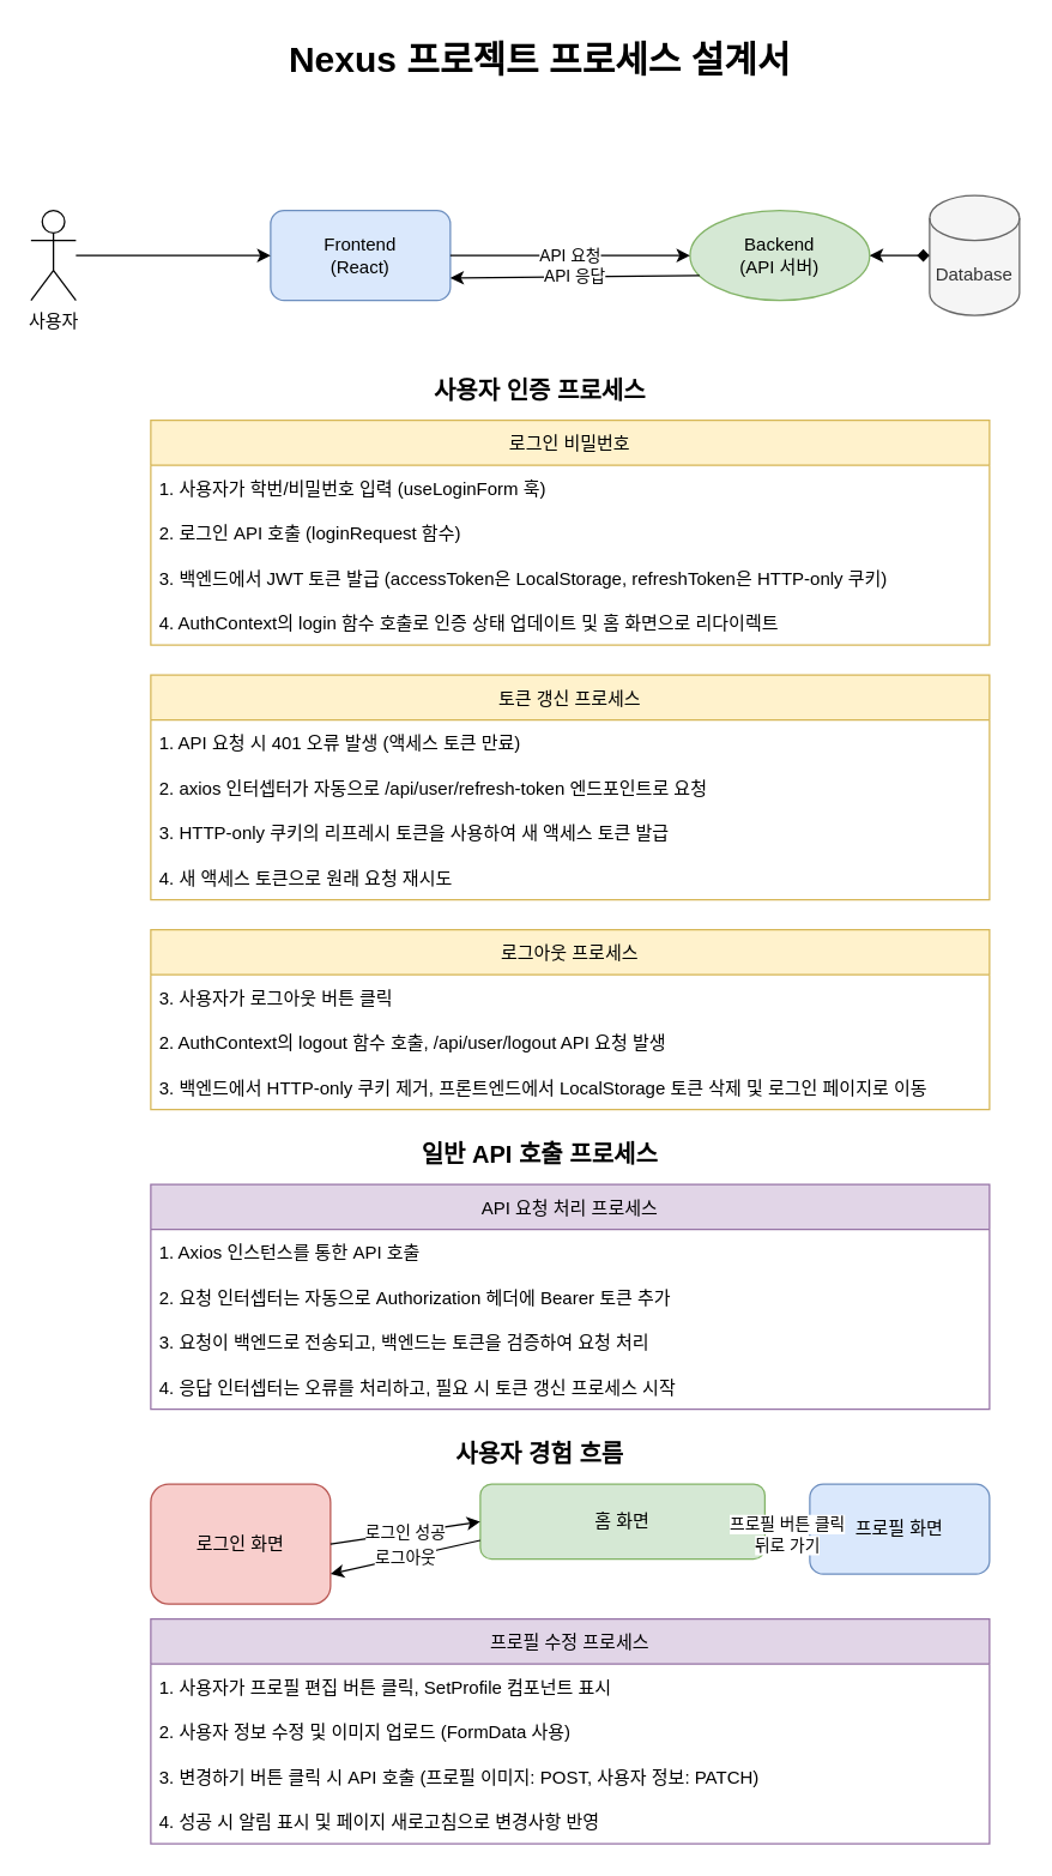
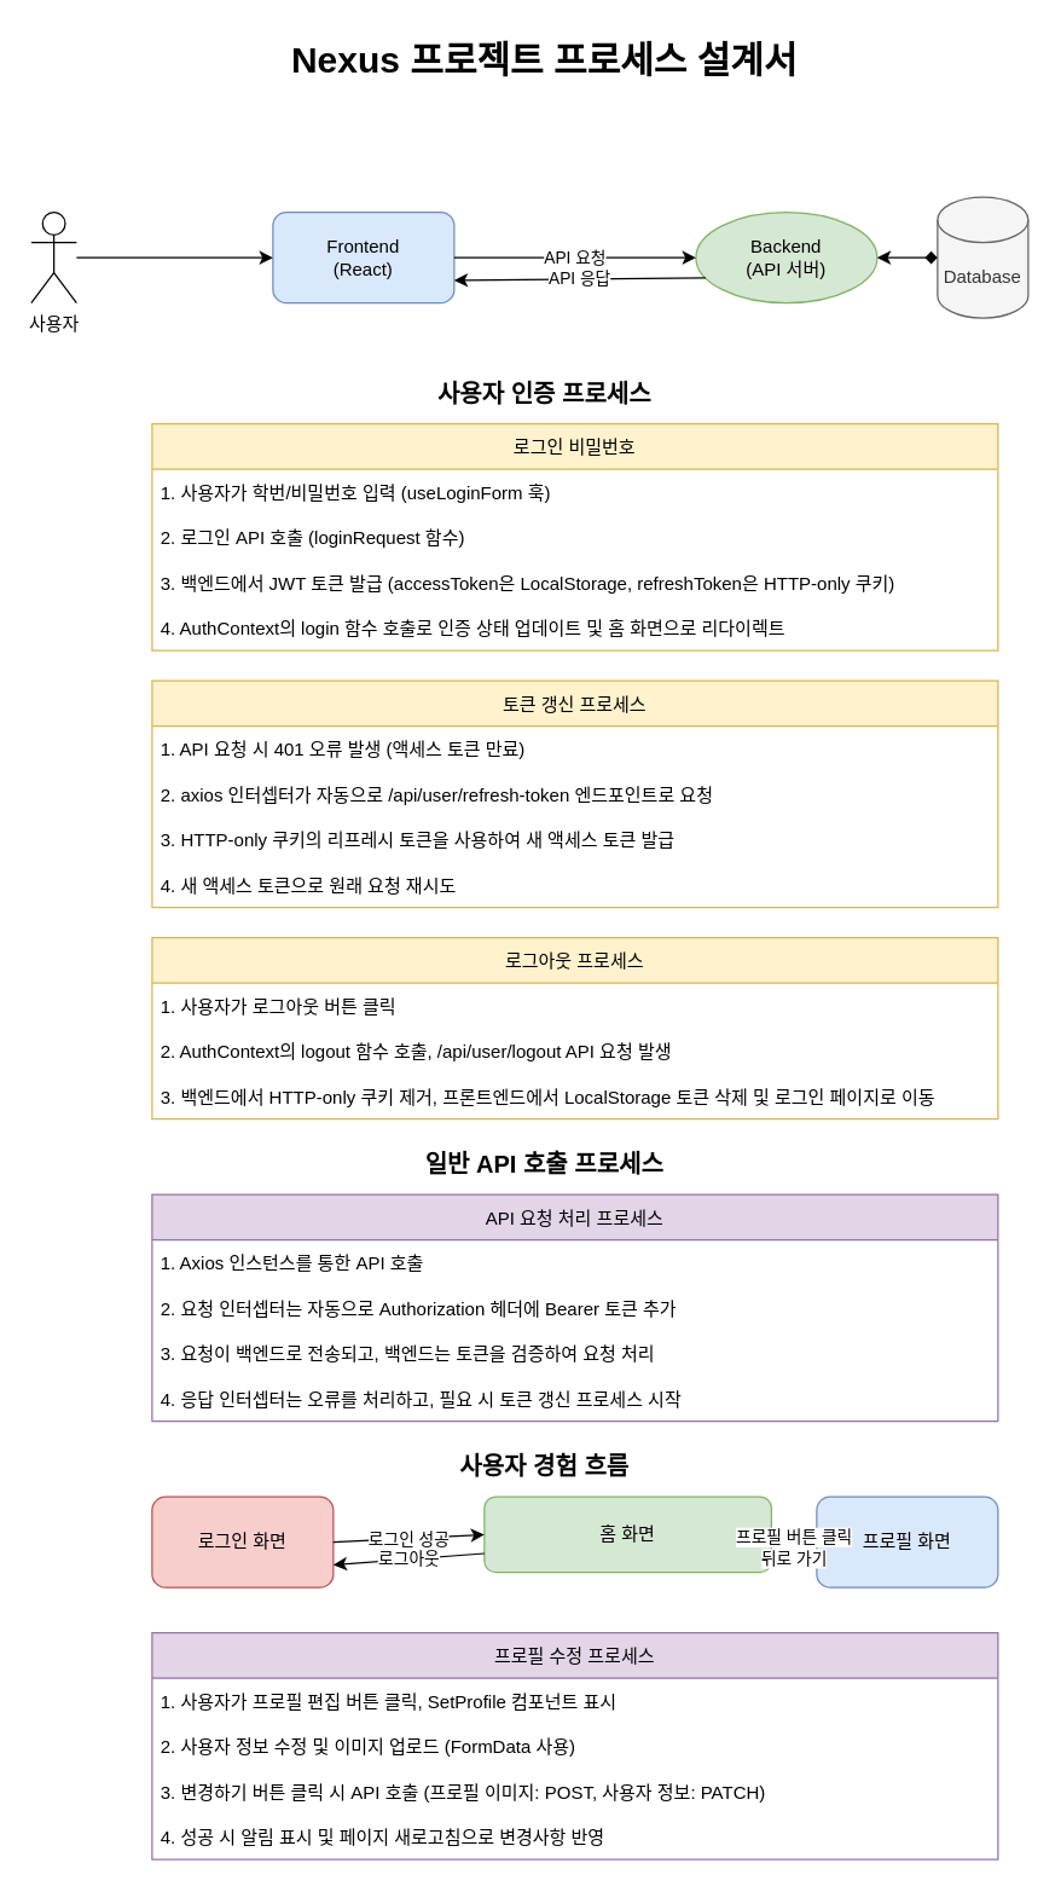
- <mxCell id="23" value="3. 사용자가 로그아웃 버튼 클릭" style="text;strokeColor=none;fillColor=none;align=left;verticalAlign=middle;spacingLeft=4;spacingRight=4;overflow=hidden;points=[[0,0.5],[1,0.5]];portConstraint=eastwest;rotatable=0;" vertex="1" parent="22"><mxGeometry y="30" width="560" height="30" as="geometry" /></mxCell>
+ <mxCell id="23" value="1. 사용자가 로그아웃 버튼 클릭" style="text;strokeColor=none;fillColor=none;align=left;verticalAlign=middle;spacingLeft=4;spacingRight=4;overflow=hidden;points=[[0,0.5],[1,0.5]];portConstraint=eastwest;rotatable=0;" vertex="1" parent="22"><mxGeometry y="30" width="560" height="30" as="geometry" /></mxCell>
- <mxCell id="33" value="로그인 화면" style="rounded=1;whiteSpace=wrap;html=1;fillColor=#f8cecc;strokeColor=#b85450;" vertex="1" parent="1"><mxGeometry x="100" y="990" width="120" height="80" as="geometry" /></mxCell>
+ <mxCell id="33" value="로그인 화면" style="rounded=1;whiteSpace=wrap;html=1;fillColor=#f8cecc;strokeColor=#b85450;" vertex="1" parent="1"><mxGeometry x="100" y="990" width="120" height="60" as="geometry" /></mxCell>
